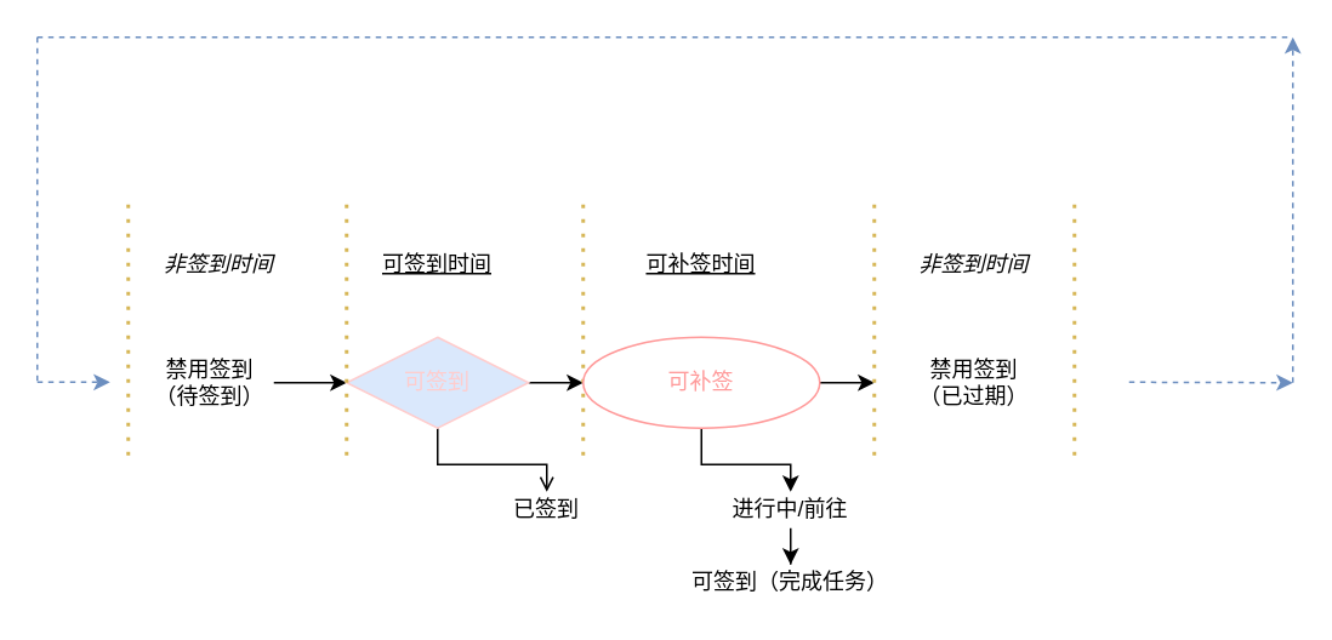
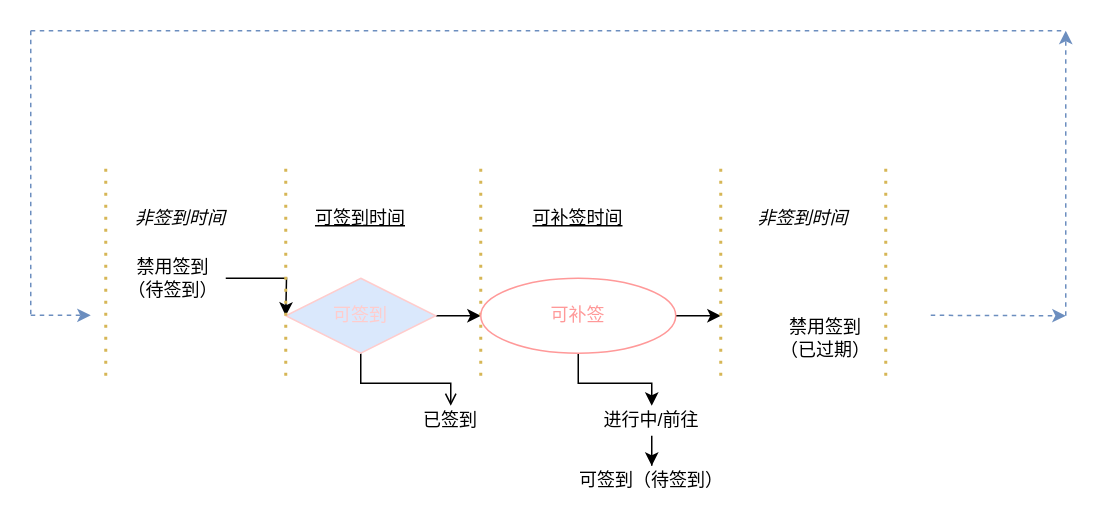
- <mxCell id="3" value="禁用签到&lt;br&gt;（待签到）" style="text;html=1;strokeColor=none;fillColor=none;align=center;verticalAlign=middle;whiteSpace=wrap;rounded=0;" vertex="1" parent="1"><mxGeometry x="80" y="200" width="70" height="20" as="geometry" /></mxCell>
+ <mxCell id="3" value="禁用签到&lt;br&gt;（待签到）" style="text;html=1;strokeColor=none;fillColor=none;align=center;verticalAlign=middle;whiteSpace=wrap;rounded=0;" vertex="1" parent="1"><mxGeometry x="80" y="175" width="70" height="20" as="geometry" /></mxCell>
- <mxCell id="21" value="禁用签到&lt;br&gt;（已过期）" style="text;html=1;strokeColor=none;fillColor=none;align=center;verticalAlign=middle;whiteSpace=wrap;rounded=0;" vertex="1" parent="1"><mxGeometry x="500" y="200" width="70" height="20" as="geometry" /></mxCell>
+ <mxCell id="21" value="禁用签到&lt;br&gt;（已过期）" style="text;html=1;strokeColor=none;fillColor=none;align=center;verticalAlign=middle;whiteSpace=wrap;rounded=0;" vertex="1" parent="1"><mxGeometry x="515" y="215" width="70" height="20" as="geometry" /></mxCell>
- <mxCell id="18" value="可签到（完成任务）" style="text;html=1;strokeColor=none;fillColor=none;align=center;verticalAlign=middle;whiteSpace=wrap;rounded=0;" vertex="1" parent="1"><mxGeometry x="334" y="310" width="200" height="20" as="geometry" /></mxCell>
+ <mxCell id="18" value="可签到（待签到）" style="text;html=1;strokeColor=none;fillColor=none;align=center;verticalAlign=middle;whiteSpace=wrap;rounded=0;" vertex="1" parent="1"><mxGeometry x="334" y="310" width="200" height="20" as="geometry" /></mxCell>
